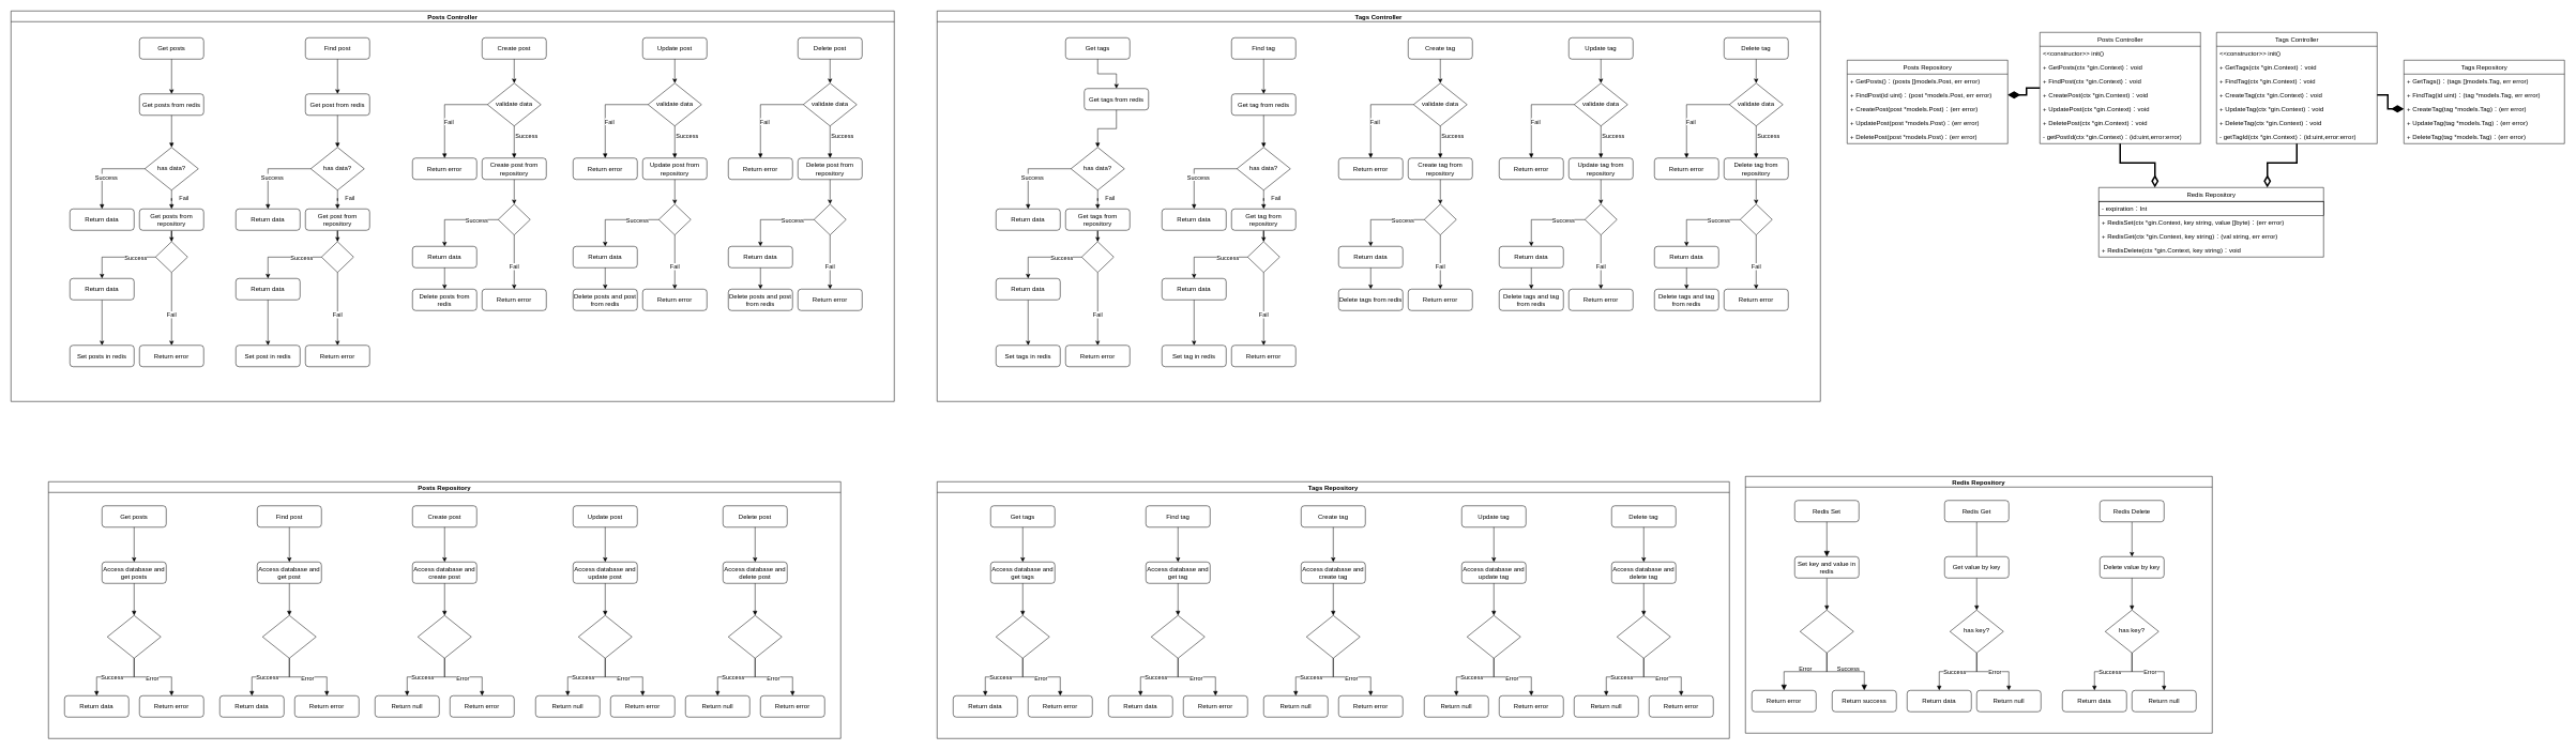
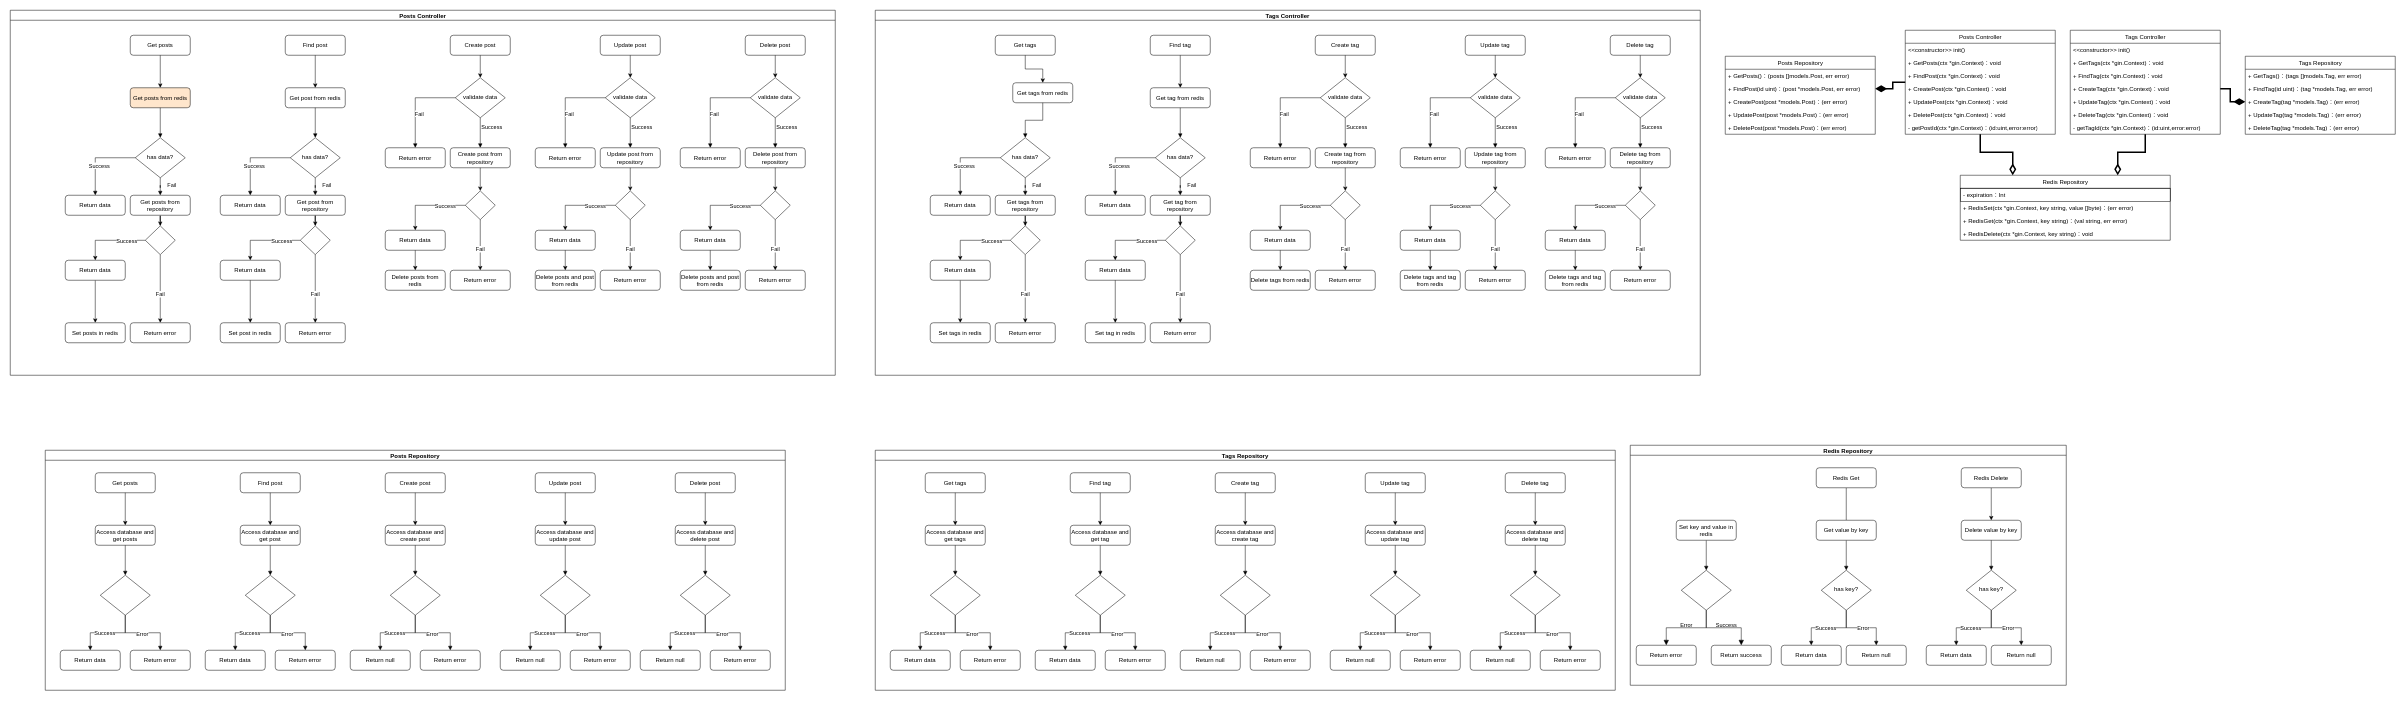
- <mxCell id="248" value="Get posts from redis" style="whiteSpace=wrap;html=1;rounded=1;glass=0;strokeWidth=1;shadow=0;" vertex="1" parent="246"><mxGeometry x="240" y="155" width="120" height="40" as="geometry" /></mxCell>
+ <mxCell id="248" value="Get posts from redis" style="whiteSpace=wrap;html=1;rounded=1;glass=0;strokeWidth=1;shadow=0;fillColor=#ffe6cc;" vertex="1" parent="246"><mxGeometry x="240" y="155" width="120" height="40" as="geometry" /></mxCell>
- <mxCell id="3" value="Redis Set" style="rounded=1;whiteSpace=wrap;html=1;fontSize=12;glass=0;strokeWidth=1;shadow=0;" vertex="1" parent="2"><mxGeometry x="92" y="45" width="120" height="40" as="geometry" /></mxCell>
- <mxCell id="5" value="" style="rounded=0;html=1;jettySize=auto;orthogonalLoop=1;fontSize=11;endArrow=block;endFill=1;endSize=8;strokeWidth=1;shadow=0;labelBackgroundColor=none;edgeStyle=orthogonalEdgeStyle;entryX=0.5;entryY=0;entryDx=0;entryDy=0;" edge="1" parent="2" source="3" target="14"><mxGeometry relative="1" as="geometry" /></mxCell>
